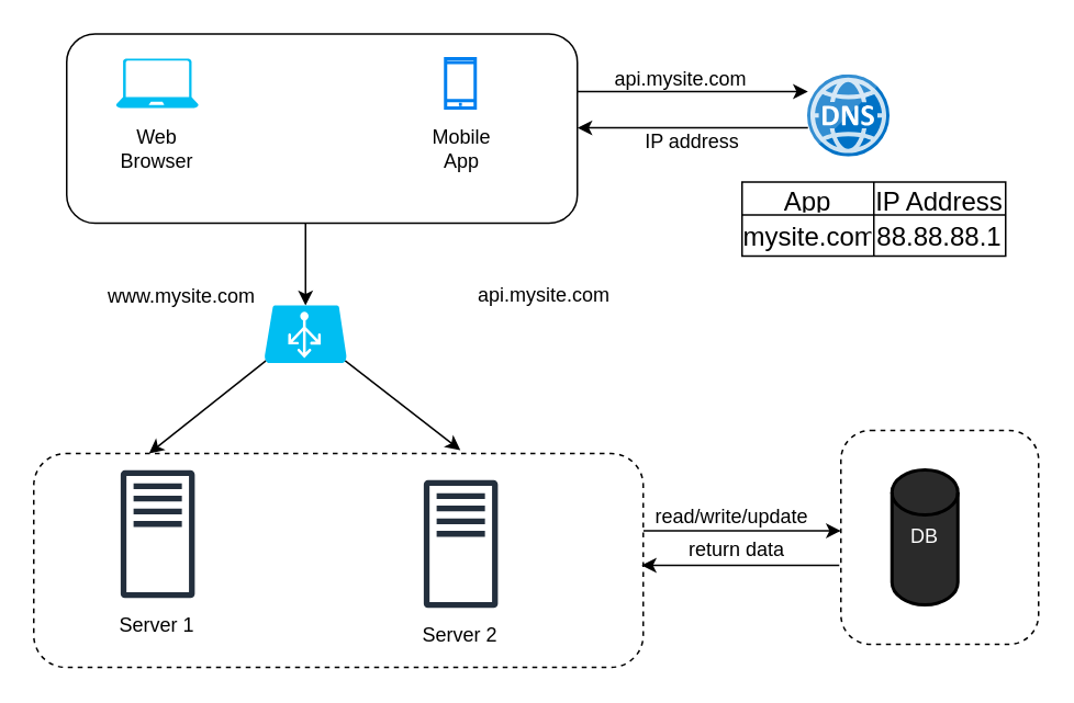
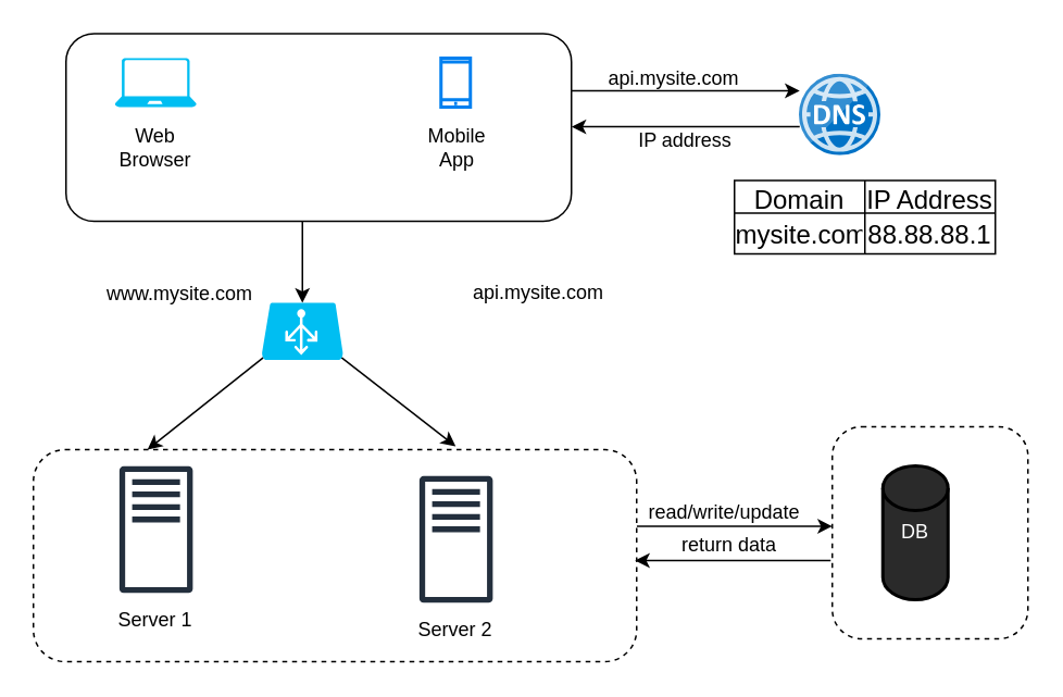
- <mxCell id="31" value="App" style="shape=partialRectangle;html=1;whiteSpace=wrap;connectable=0;strokeColor=inherit;overflow=hidden;fillColor=none;top=0;left=0;bottom=0;right=0;pointerEvents=1;fontSize=16;" vertex="1" parent="30"><mxGeometry width="80" height="20" as="geometry"><mxRectangle width="80" height="20" as="alternateBounds" /></mxGeometry></mxCell>
+ <mxCell id="31" value="Domain" style="shape=partialRectangle;html=1;whiteSpace=wrap;connectable=0;strokeColor=inherit;overflow=hidden;fillColor=none;top=0;left=0;bottom=0;right=0;pointerEvents=1;fontSize=16;" vertex="1" parent="30"><mxGeometry width="80" height="20" as="geometry"><mxRectangle width="80" height="20" as="alternateBounds" /></mxGeometry></mxCell>
